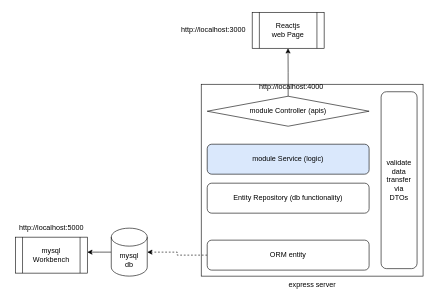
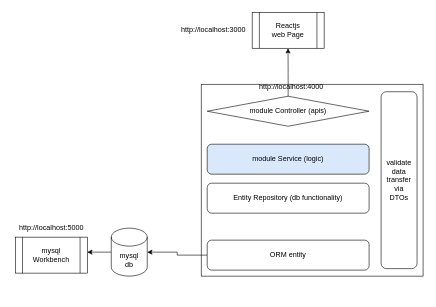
- <mxCell id="3" style="edgeStyle=orthogonalEdgeStyle;rounded=0;orthogonalLoop=1;jettySize=auto;html=1;entryX=1;entryY=0.5;entryDx=0;entryDy=0;entryPerimeter=0;dashed=1;" edge="1" parent="1" source="4" target="12"><mxGeometry relative="1" as="geometry" /></mxCell>
+ <mxCell id="3" style="edgeStyle=orthogonalEdgeStyle;rounded=0;orthogonalLoop=1;jettySize=auto;html=1;entryX=1;entryY=0.5;entryDx=0;entryDy=0;entryPerimeter=0;" edge="1" parent="1" source="4" target="12"><mxGeometry relative="1" as="geometry" /></mxCell>
- <mxCell id="10" value="express server" style="text;html=1;align=center;verticalAlign=middle;resizable=0;points=[];autosize=1;strokeColor=none;fillColor=none;" vertex="1" parent="1"><mxGeometry x="470" y="460" width="100" height="30" as="geometry" /></mxCell>
